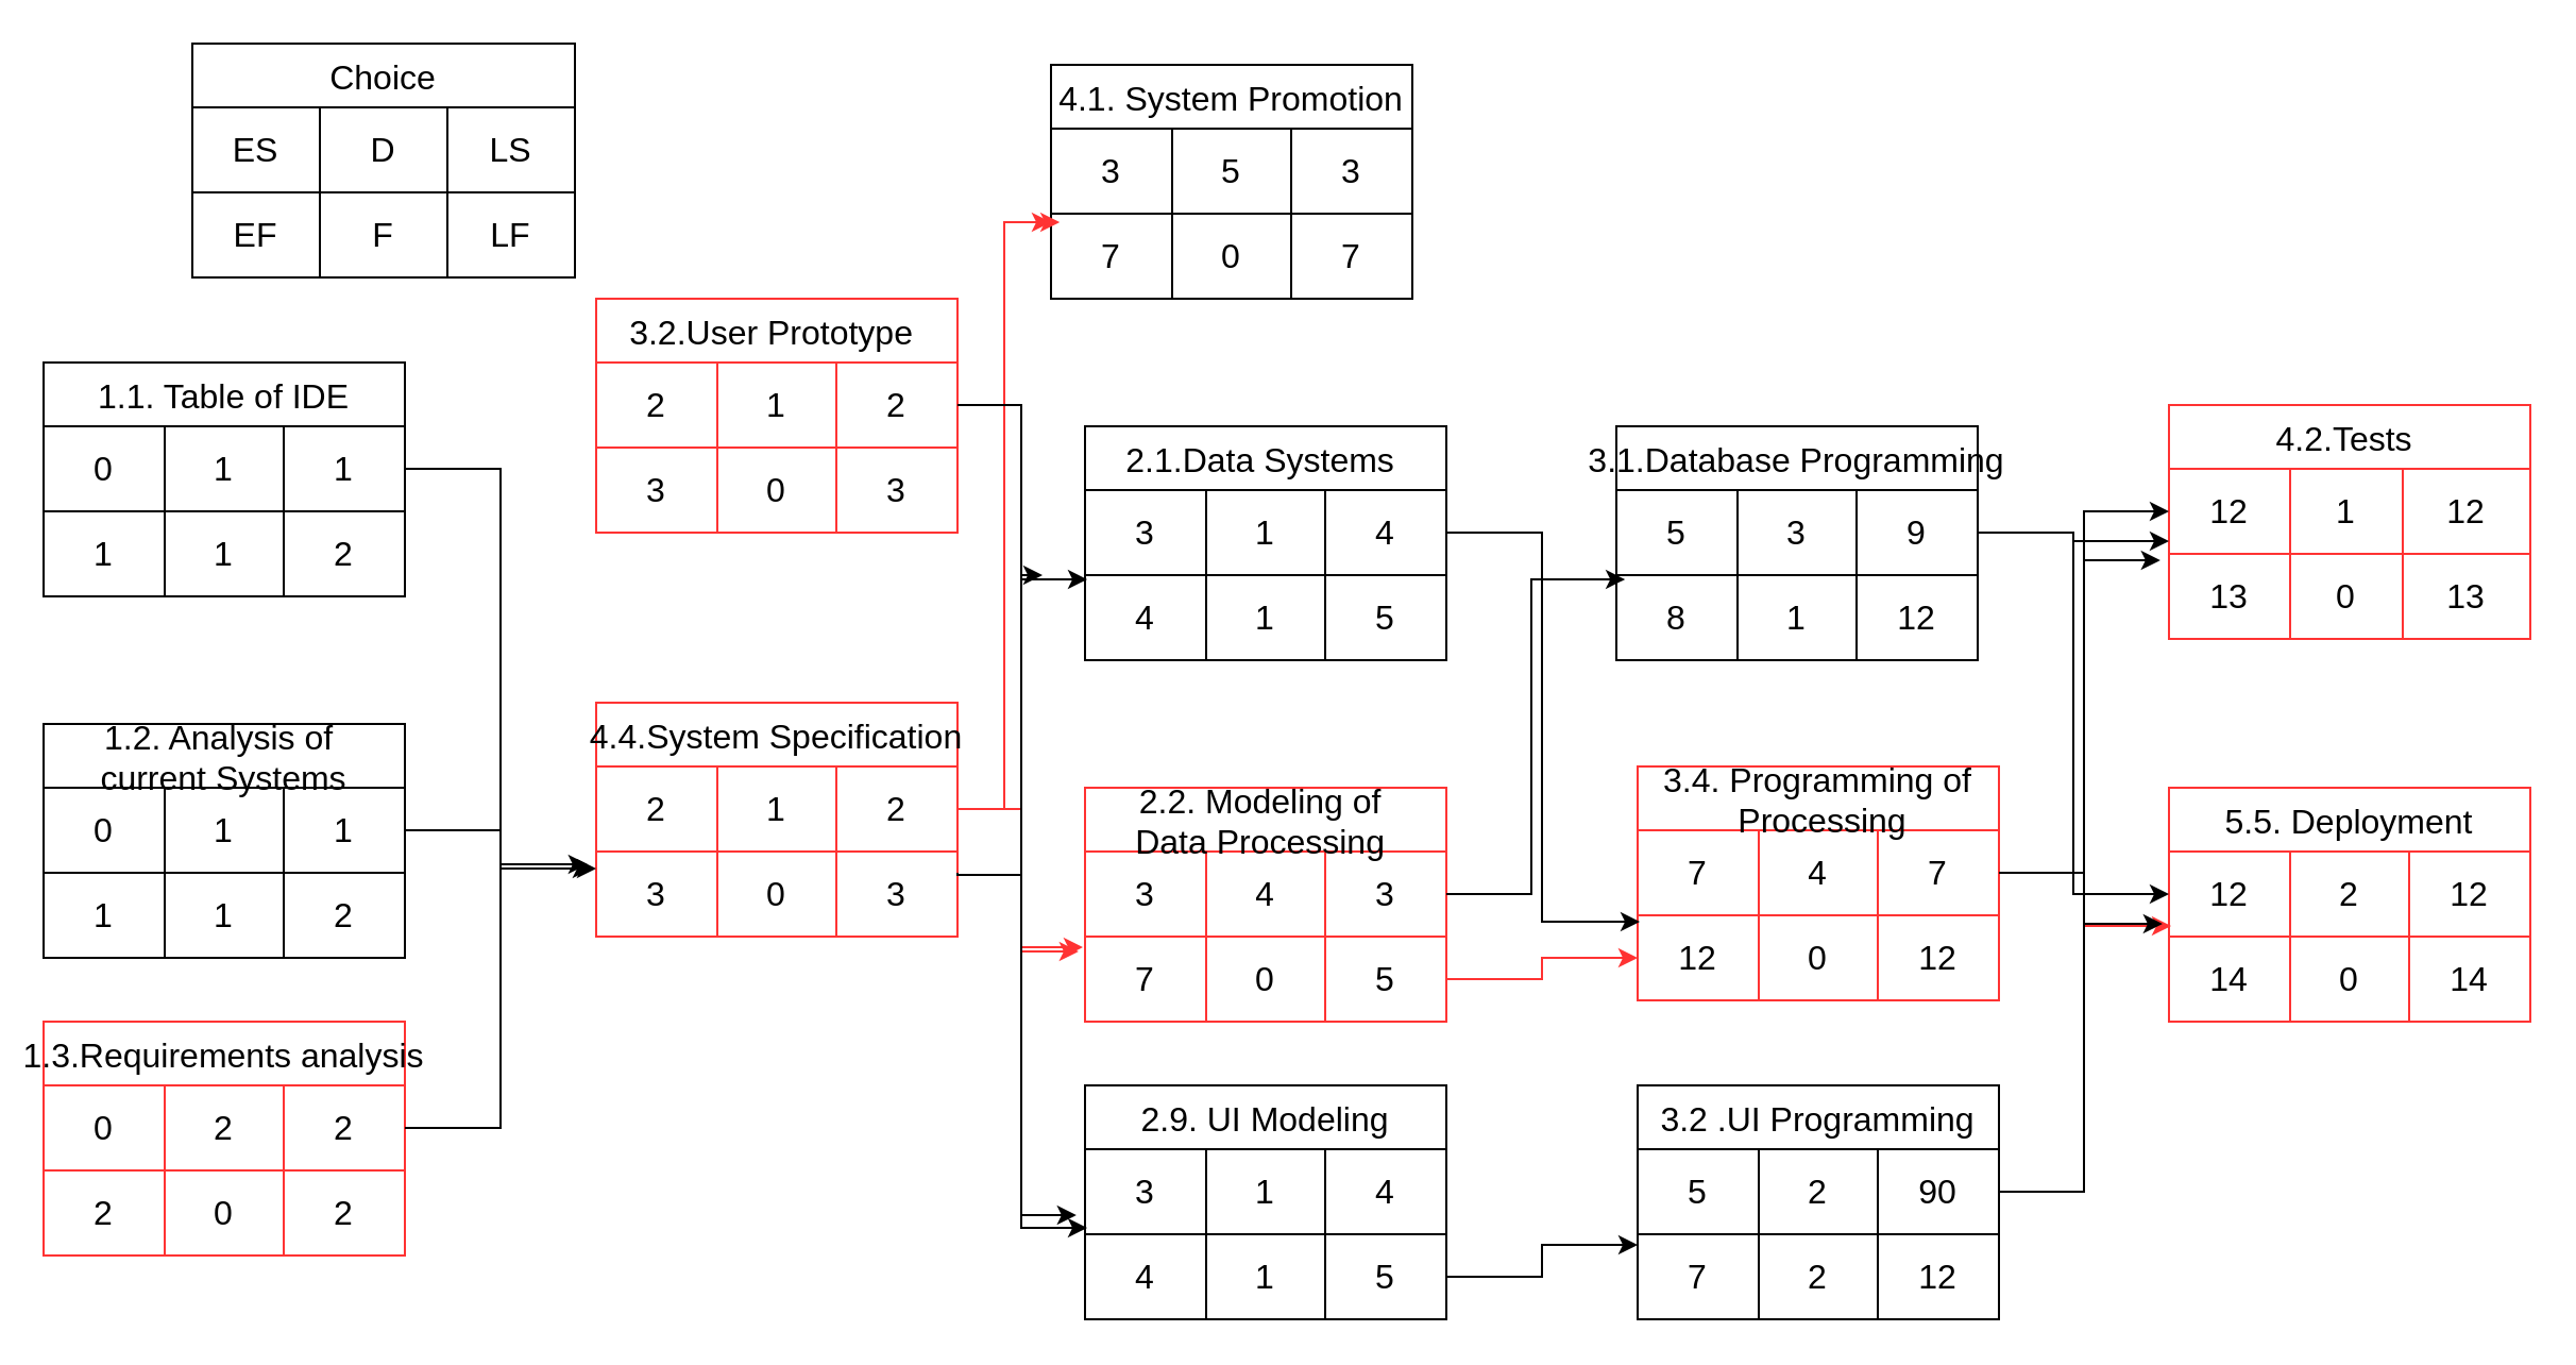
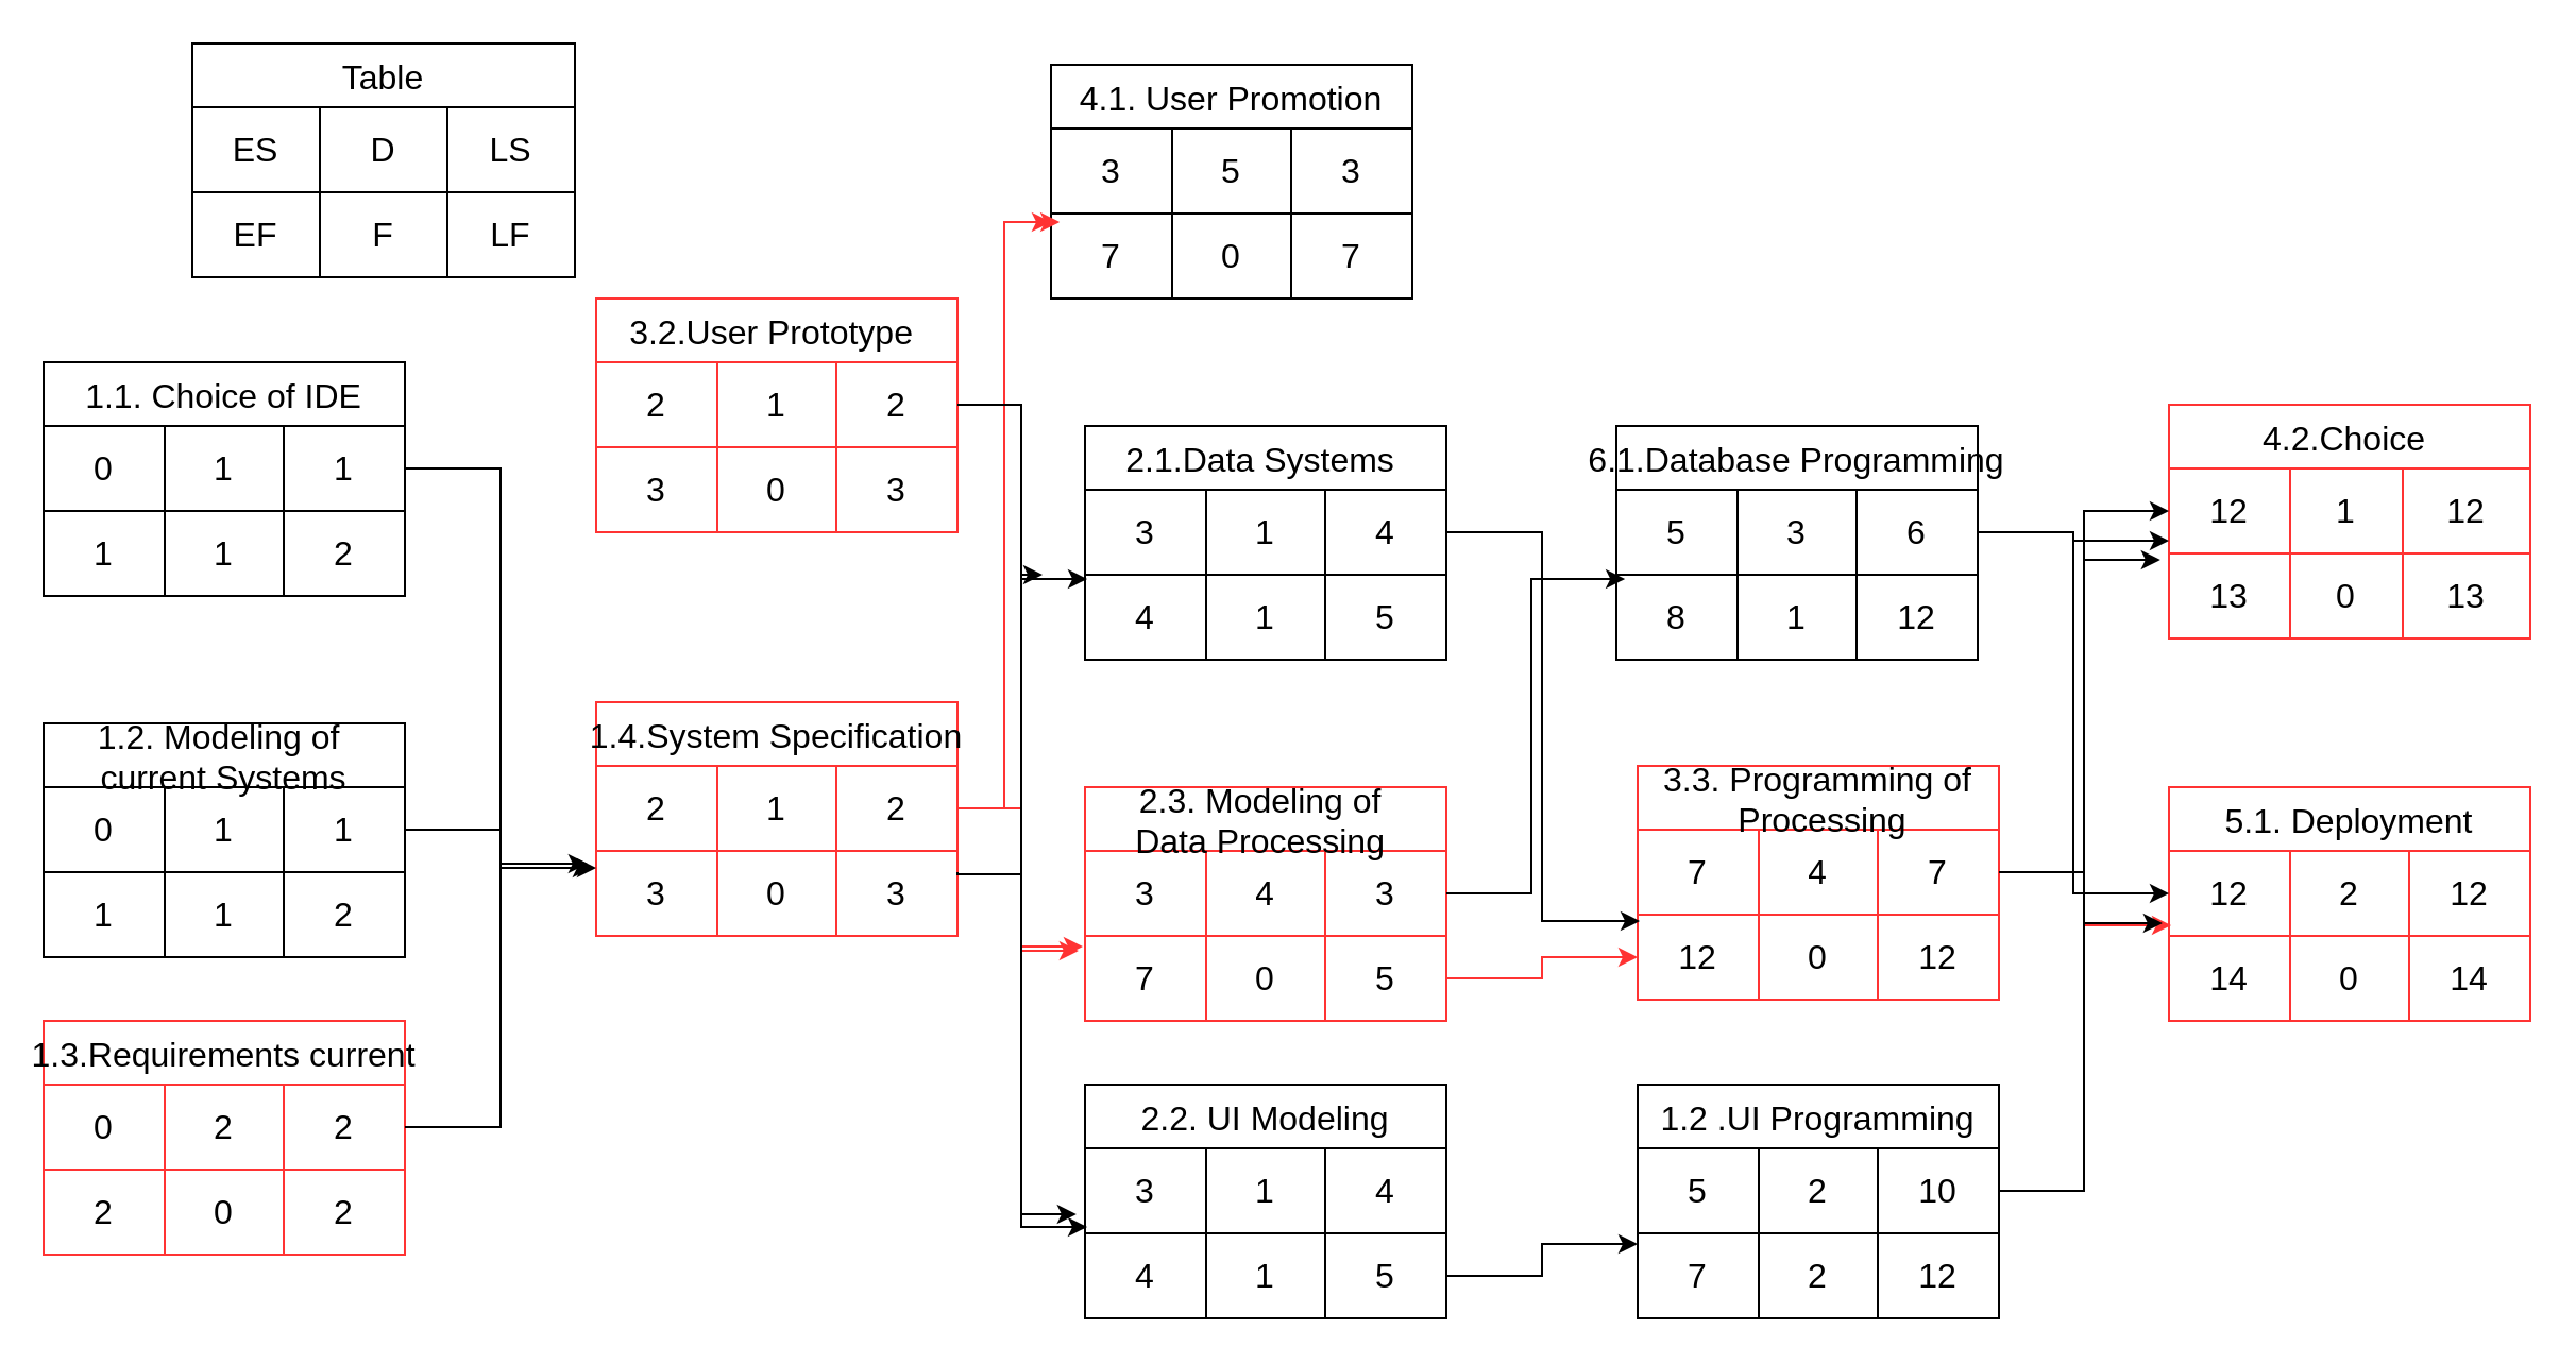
- <mxCell id="11" value="Choice" style="shape=table;startSize=30;container=1;collapsible=0;childLayout=tableLayout;strokeColor=default;fontSize=16;" vertex="1" parent="1"><mxGeometry x="90" y="20" width="180" height="110" as="geometry" /></mxCell>
+ <mxCell id="11" value="Table" style="shape=table;startSize=30;container=1;collapsible=0;childLayout=tableLayout;strokeColor=default;fontSize=16;" vertex="1" parent="1"><mxGeometry x="90" y="20" width="180" height="110" as="geometry" /></mxCell>
- <mxCell id="119" value="4.1. System Promotion" style="shape=table;startSize=30;container=1;collapsible=0;childLayout=tableLayout;strokeColor=default;fontSize=16;" vertex="1" parent="1"><mxGeometry x="494" y="30" width="170" height="110" as="geometry" /></mxCell>
+ <mxCell id="119" value="4.1. User Promotion" style="shape=table;startSize=30;container=1;collapsible=0;childLayout=tableLayout;strokeColor=default;fontSize=16;" vertex="1" parent="1"><mxGeometry x="494" y="30" width="170" height="110" as="geometry" /></mxCell>
- <mxCell id="2" value="1.1. Table of IDE" style="shape=table;startSize=30;container=1;collapsible=0;childLayout=tableLayout;strokeColor=default;fontSize=16;" vertex="1" parent="1"><mxGeometry x="20" y="170" width="170" height="110" as="geometry" /></mxCell>
+ <mxCell id="2" value="1.1. Choice of IDE" style="shape=table;startSize=30;container=1;collapsible=0;childLayout=tableLayout;strokeColor=default;fontSize=16;" vertex="1" parent="1"><mxGeometry x="20" y="170" width="170" height="110" as="geometry" /></mxCell>
- <mxCell id="92" value="4.2.Tests " style="shape=table;startSize=30;container=1;collapsible=0;childLayout=tableLayout;strokeColor=#FF3333;fontSize=16;" vertex="1" parent="1"><mxGeometry x="1020" y="190" width="170" height="110" as="geometry" /></mxCell>
+ <mxCell id="92" value="4.2.Choice " style="shape=table;startSize=30;container=1;collapsible=0;childLayout=tableLayout;strokeColor=#FF3333;fontSize=16;" vertex="1" parent="1"><mxGeometry x="1020" y="190" width="170" height="110" as="geometry" /></mxCell>
- <mxCell id="83" value="3.1.Database Programming" style="shape=table;startSize=30;container=1;collapsible=0;childLayout=tableLayout;strokeColor=default;fontSize=16;" vertex="1" parent="1"><mxGeometry x="760" y="200" width="170" height="110" as="geometry" /></mxCell>
+ <mxCell id="83" value="6.1.Database Programming" style="shape=table;startSize=30;container=1;collapsible=0;childLayout=tableLayout;strokeColor=default;fontSize=16;" vertex="1" parent="1"><mxGeometry x="760" y="200" width="170" height="110" as="geometry" /></mxCell>
- <mxCell id="87" value="9" style="shape=partialRectangle;html=1;whiteSpace=wrap;connectable=0;strokeColor=inherit;overflow=hidden;fillColor=none;top=0;left=0;bottom=0;right=0;pointerEvents=1;fontSize=16;" vertex="1" parent="84"><mxGeometry x="113" width="57" height="40" as="geometry"><mxRectangle width="57" height="40" as="alternateBounds" /></mxGeometry></mxCell>
+ <mxCell id="87" value="6" style="shape=partialRectangle;html=1;whiteSpace=wrap;connectable=0;strokeColor=inherit;overflow=hidden;fillColor=none;top=0;left=0;bottom=0;right=0;pointerEvents=1;fontSize=16;" vertex="1" parent="84"><mxGeometry x="113" width="57" height="40" as="geometry"><mxRectangle width="57" height="40" as="alternateBounds" /></mxGeometry></mxCell>
- <mxCell id="38" value="4.4.System Specification" style="shape=table;startSize=30;container=1;collapsible=0;childLayout=tableLayout;strokeColor=#FF3333;fontSize=16;" vertex="1" parent="1"><mxGeometry x="280" y="330" width="170" height="110" as="geometry" /></mxCell>
+ <mxCell id="38" value="1.4.System Specification" style="shape=table;startSize=30;container=1;collapsible=0;childLayout=tableLayout;strokeColor=#FF3333;fontSize=16;" vertex="1" parent="1"><mxGeometry x="280" y="330" width="170" height="110" as="geometry" /></mxCell>
- <mxCell id="20" value="1.2. Analysis of &#10;current Systems" style="shape=table;startSize=30;container=1;collapsible=0;childLayout=tableLayout;strokeColor=default;fontSize=16;" vertex="1" parent="1"><mxGeometry x="20" y="340" width="170" height="110" as="geometry" /></mxCell>
+ <mxCell id="20" value="1.2. Modeling of &#10;current Systems" style="shape=table;startSize=30;container=1;collapsible=0;childLayout=tableLayout;strokeColor=default;fontSize=16;" vertex="1" parent="1"><mxGeometry x="20" y="340" width="170" height="110" as="geometry" /></mxCell>
- <mxCell id="101" value="3.4. Programming of&#10; Processing" style="shape=table;startSize=30;container=1;collapsible=0;childLayout=tableLayout;strokeColor=#FF3333;fontSize=16;" vertex="1" parent="1"><mxGeometry x="770" y="360" width="170" height="110" as="geometry" /></mxCell>
+ <mxCell id="101" value="3.3. Programming of&#10; Processing" style="shape=table;startSize=30;container=1;collapsible=0;childLayout=tableLayout;strokeColor=#FF3333;fontSize=16;" vertex="1" parent="1"><mxGeometry x="770" y="360" width="170" height="110" as="geometry" /></mxCell>
- <mxCell id="65" value="2.2. Modeling of &#10;Data Processing " style="shape=table;startSize=30;container=1;collapsible=0;childLayout=tableLayout;strokeColor=#FF3333;fontSize=16;" vertex="1" parent="1"><mxGeometry x="510" y="370" width="170" height="110" as="geometry" /></mxCell>
+ <mxCell id="65" value="2.3. Modeling of &#10;Data Processing " style="shape=table;startSize=30;container=1;collapsible=0;childLayout=tableLayout;strokeColor=#FF3333;fontSize=16;" vertex="1" parent="1"><mxGeometry x="510" y="370" width="170" height="110" as="geometry" /></mxCell>
- <mxCell id="128" value="5.5. Deployment" style="shape=table;startSize=30;container=1;collapsible=0;childLayout=tableLayout;strokeColor=#FF3333;fontSize=16;" vertex="1" parent="1"><mxGeometry x="1020" y="370" width="170" height="110" as="geometry" /></mxCell>
+ <mxCell id="128" value="5.1. Deployment" style="shape=table;startSize=30;container=1;collapsible=0;childLayout=tableLayout;strokeColor=#FF3333;fontSize=16;" vertex="1" parent="1"><mxGeometry x="1020" y="370" width="170" height="110" as="geometry" /></mxCell>
- <mxCell id="29" value="1.3.Requirements analysis" style="shape=table;startSize=30;container=1;collapsible=0;childLayout=tableLayout;strokeColor=#FF3333;fontSize=16;" vertex="1" parent="1"><mxGeometry x="20" y="480" width="170" height="110" as="geometry" /></mxCell>
+ <mxCell id="29" value="1.3.Requirements current" style="shape=table;startSize=30;container=1;collapsible=0;childLayout=tableLayout;strokeColor=#FF3333;fontSize=16;" vertex="1" parent="1"><mxGeometry x="20" y="480" width="170" height="110" as="geometry" /></mxCell>
- <mxCell id="74" value="2.9. UI Modeling" style="shape=table;startSize=30;container=1;collapsible=0;childLayout=tableLayout;strokeColor=default;fontSize=16;" vertex="1" parent="1"><mxGeometry x="510" y="510" width="170" height="110" as="geometry" /></mxCell>
+ <mxCell id="74" value="2.2. UI Modeling" style="shape=table;startSize=30;container=1;collapsible=0;childLayout=tableLayout;strokeColor=default;fontSize=16;" vertex="1" parent="1"><mxGeometry x="510" y="510" width="170" height="110" as="geometry" /></mxCell>
- <mxCell id="110" value="3.2 .UI Programming" style="shape=table;startSize=30;container=1;collapsible=0;childLayout=tableLayout;strokeColor=default;fontSize=16;" vertex="1" parent="1"><mxGeometry x="770" y="510" width="170" height="110" as="geometry" /></mxCell>
+ <mxCell id="110" value="1.2 .UI Programming" style="shape=table;startSize=30;container=1;collapsible=0;childLayout=tableLayout;strokeColor=default;fontSize=16;" vertex="1" parent="1"><mxGeometry x="770" y="510" width="170" height="110" as="geometry" /></mxCell>
- <mxCell id="114" value="90" style="shape=partialRectangle;html=1;whiteSpace=wrap;connectable=0;strokeColor=inherit;overflow=hidden;fillColor=none;top=0;left=0;bottom=0;right=0;pointerEvents=1;fontSize=16;" vertex="1" parent="111"><mxGeometry x="113" width="57" height="40" as="geometry"><mxRectangle width="57" height="40" as="alternateBounds" /></mxGeometry></mxCell>
+ <mxCell id="114" value="10" style="shape=partialRectangle;html=1;whiteSpace=wrap;connectable=0;strokeColor=inherit;overflow=hidden;fillColor=none;top=0;left=0;bottom=0;right=0;pointerEvents=1;fontSize=16;" vertex="1" parent="111"><mxGeometry x="113" width="57" height="40" as="geometry"><mxRectangle width="57" height="40" as="alternateBounds" /></mxGeometry></mxCell>
